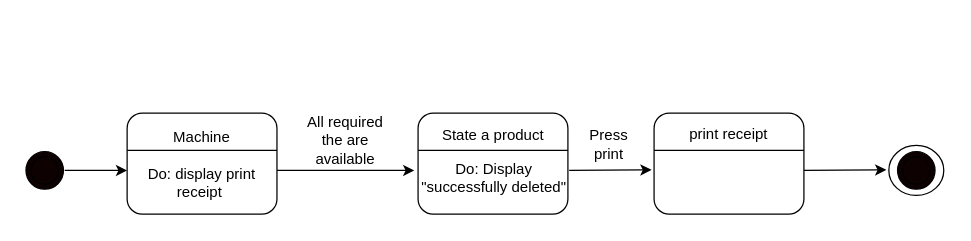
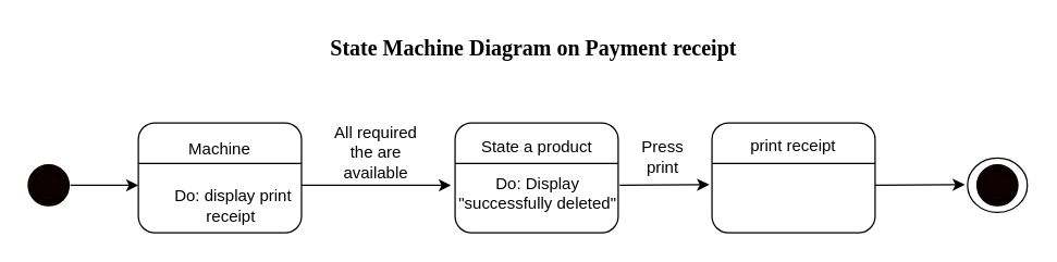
+ <mxCell id="20" value="&lt;font style=&quot;font-size: 16px;&quot; face=&quot;Comic Sans MS&quot;&gt;&lt;b&gt;State Machine Diagram&amp;nbsp;on Payment receipt&amp;nbsp;&lt;/b&gt;&lt;/font&gt;" style="text;html=1;strokeColor=none;fillColor=none;align=center;verticalAlign=middle;whiteSpace=wrap;rounded=0;labelBackgroundColor=none;" vertex="1" parent="1"><mxGeometry x="234" y="20" width="320" height="30" as="geometry" /></mxCell>
- <mxCell id="8" value="Do: display print receipt&amp;nbsp;" style="text;html=1;strokeColor=none;fillColor=none;align=center;verticalAlign=middle;whiteSpace=wrap;rounded=0;labelBackgroundColor=none;" vertex="1" parent="1"><mxGeometry x="116" y="131" width="90" height="30" as="geometry" /></mxCell>
+ <mxCell id="8" value="Do: display print receipt&amp;nbsp;" style="text;html=1;strokeColor=none;fillColor=none;align=center;verticalAlign=middle;whiteSpace=wrap;rounded=0;labelBackgroundColor=none;" vertex="1" parent="1"><mxGeometry x="126" y="136" width="90" height="30" as="geometry" /></mxCell>
